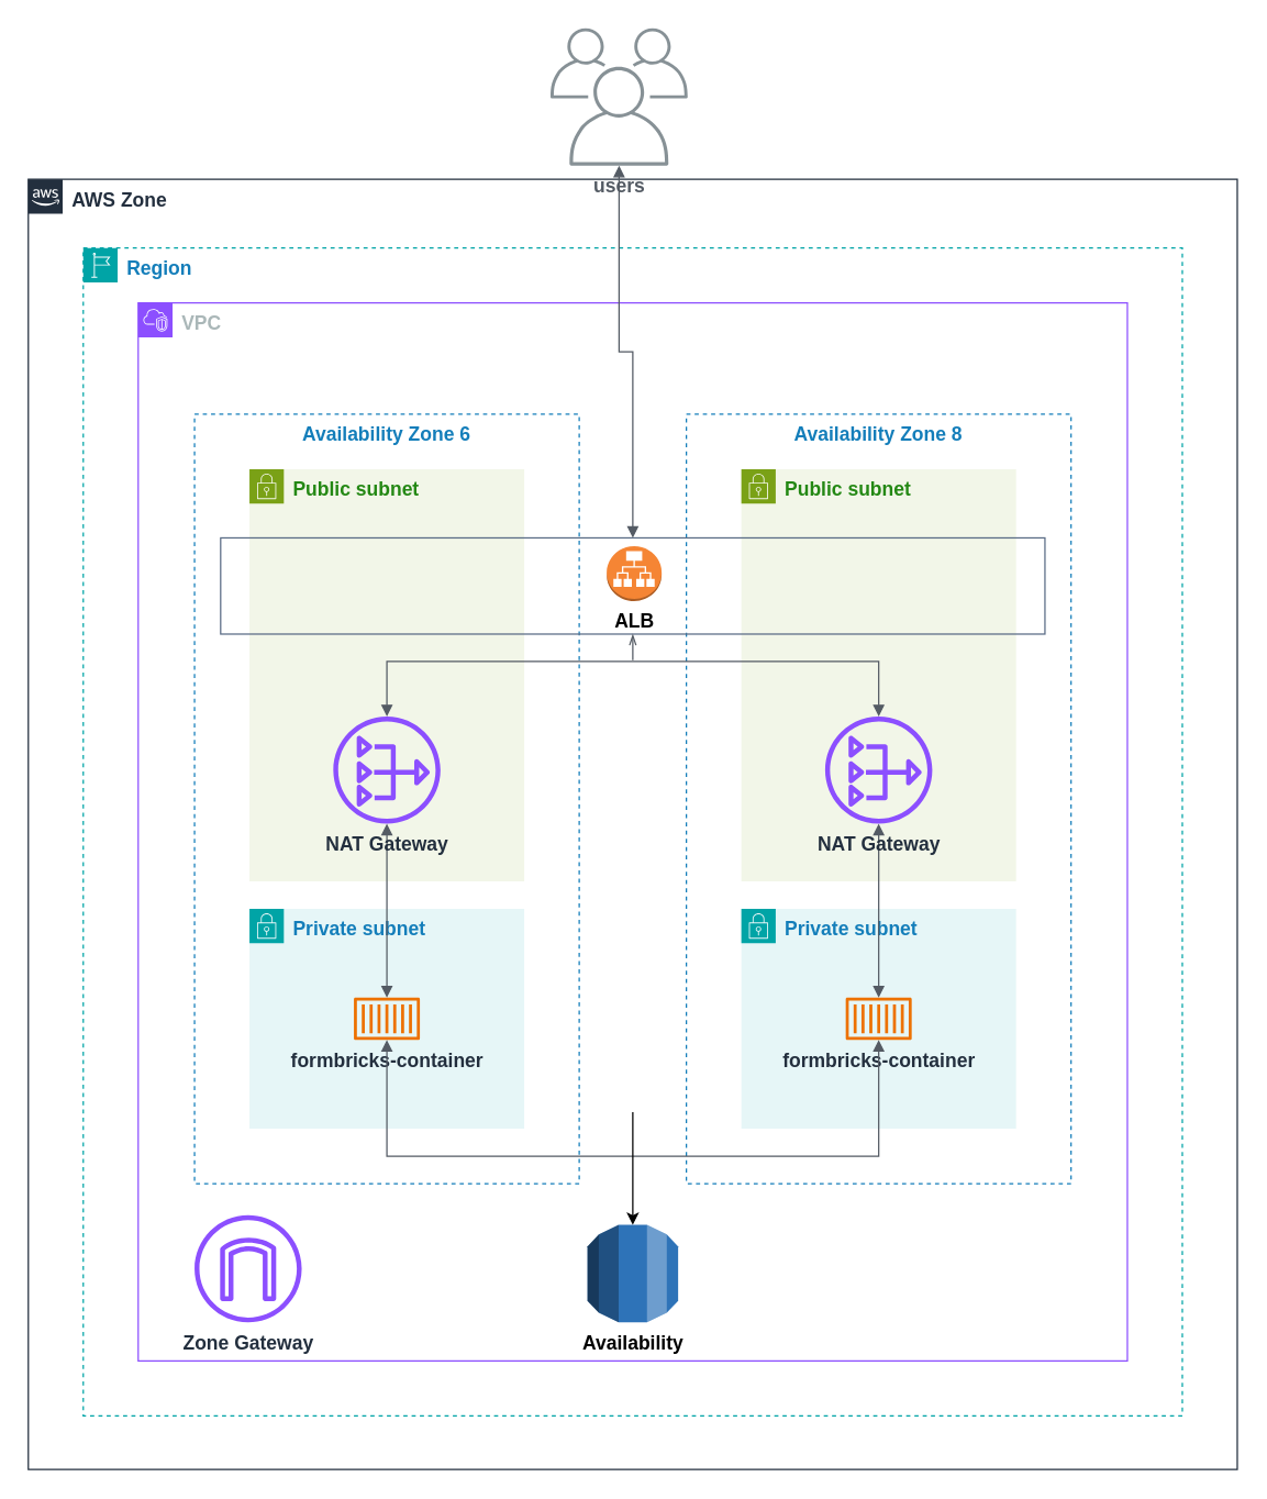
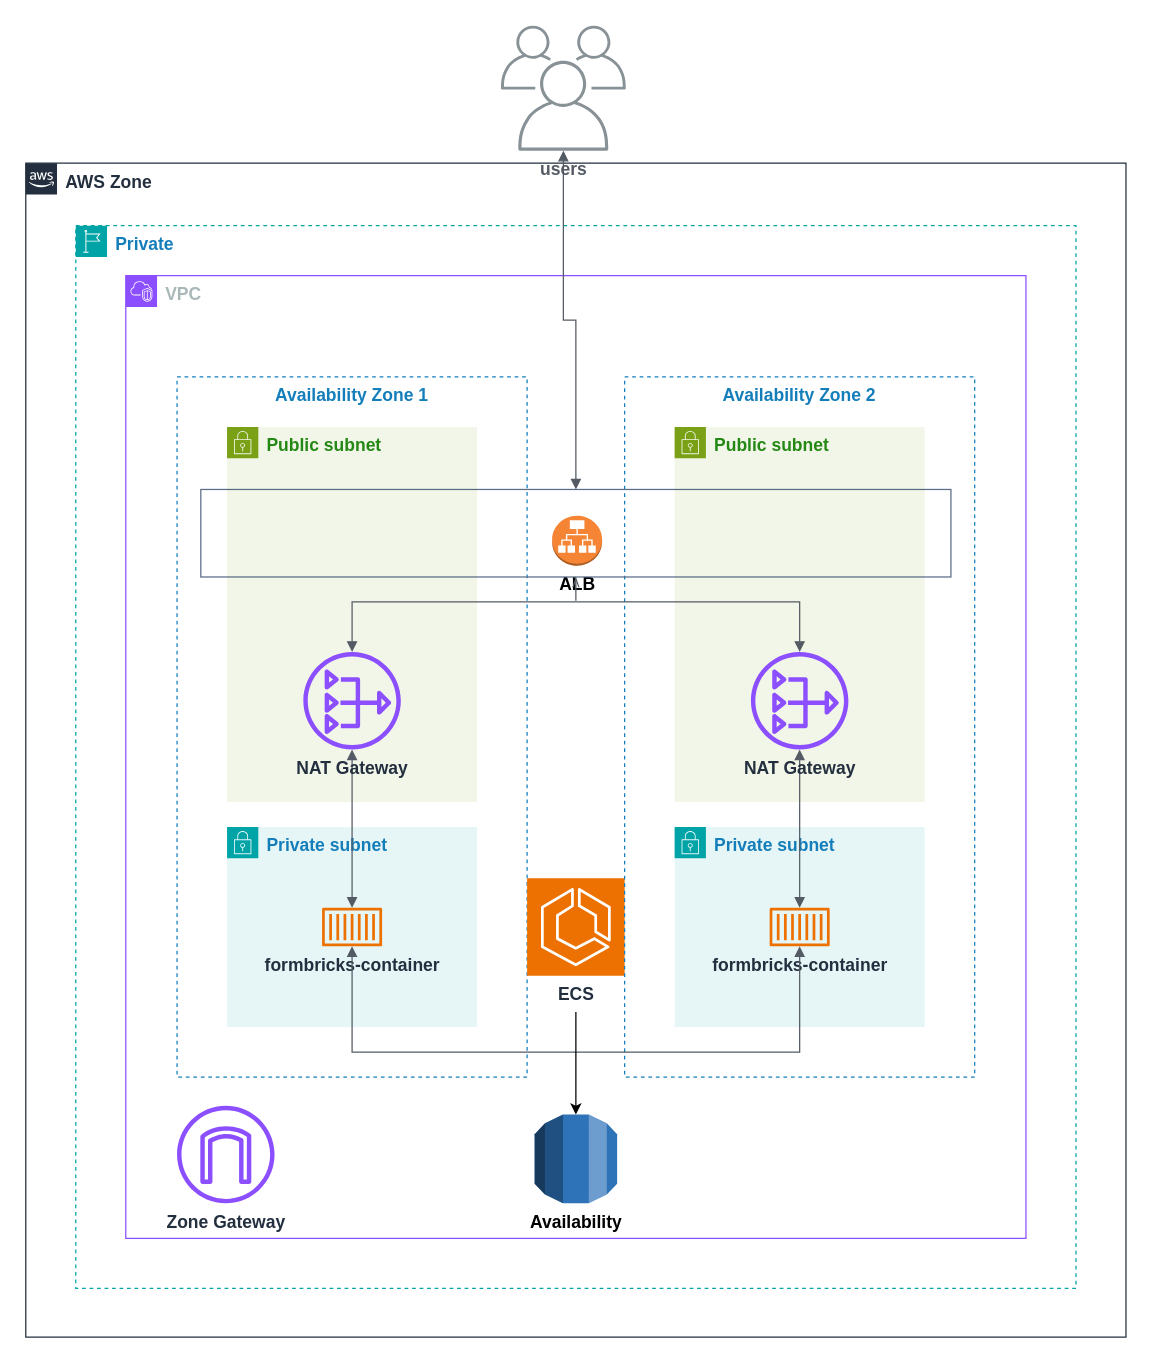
- <mxCell id="3" value="Region" style="points=[[0,0],[0.25,0],[0.5,0],[0.75,0],[1,0],[1,0.25],[1,0.5],[1,0.75],[1,1],[0.75,1],[0.5,1],[0.25,1],[0,1],[0,0.75],[0,0.5],[0,0.25]];outlineConnect=0;gradientColor=none;html=1;whiteSpace=wrap;fontSize=14;fontStyle=1;container=1;pointerEvents=0;collapsible=0;recursiveResize=0;shape=mxgraph.aws4.group;grIcon=mxgraph.aws4.group_region;strokeColor=#00A4A6;fillColor=none;verticalAlign=top;align=left;spacingLeft=30;fontColor=#147EBA;dashed=1;" vertex="1" parent="2"><mxGeometry x="40" y="50" width="800" height="850" as="geometry" /></mxCell>
+ <mxCell id="3" value="Private" style="points=[[0,0],[0.25,0],[0.5,0],[0.75,0],[1,0],[1,0.25],[1,0.5],[1,0.75],[1,1],[0.75,1],[0.5,1],[0.25,1],[0,1],[0,0.75],[0,0.5],[0,0.25]];outlineConnect=0;gradientColor=none;html=1;whiteSpace=wrap;fontSize=14;fontStyle=1;container=1;pointerEvents=0;collapsible=0;recursiveResize=0;shape=mxgraph.aws4.group;grIcon=mxgraph.aws4.group_region;strokeColor=#00A4A6;fillColor=none;verticalAlign=top;align=left;spacingLeft=30;fontColor=#147EBA;dashed=1;" vertex="1" parent="2"><mxGeometry x="40" y="50" width="800" height="850" as="geometry" /></mxCell>
- <mxCell id="6" value="Availability Zone 6" style="fillColor=none;strokeColor=#147EBA;dashed=1;verticalAlign=top;fontStyle=1;fontColor=#147EBA;whiteSpace=wrap;html=1;fontSize=14;" vertex="1" parent="5"><mxGeometry y="80" width="280" height="560" as="geometry" /></mxCell>
+ <mxCell id="6" value="Availability Zone 1" style="fillColor=none;strokeColor=#147EBA;dashed=1;verticalAlign=top;fontStyle=1;fontColor=#147EBA;whiteSpace=wrap;html=1;fontSize=14;" vertex="1" parent="5"><mxGeometry y="80" width="280" height="560" as="geometry" /></mxCell>
- <mxCell id="11" value="Availability Zone 8" style="fillColor=none;strokeColor=#147EBA;dashed=1;verticalAlign=top;fontStyle=1;fontColor=#147EBA;whiteSpace=wrap;html=1;fontSize=14;" vertex="1" parent="5"><mxGeometry x="358" y="80" width="280" height="560" as="geometry" /></mxCell>
+ <mxCell id="11" value="Availability Zone 2" style="fillColor=none;strokeColor=#147EBA;dashed=1;verticalAlign=top;fontStyle=1;fontColor=#147EBA;whiteSpace=wrap;html=1;fontSize=14;" vertex="1" parent="5"><mxGeometry x="358" y="80" width="280" height="560" as="geometry" /></mxCell>
- <mxCell id="15" value="ALB" style="outlineConnect=0;dashed=0;verticalLabelPosition=bottom;verticalAlign=top;align=center;html=1;shape=mxgraph.aws3.application_load_balancer;fillColor=#F58534;gradientColor=none;fontSize=14;fontStyle=1" vertex="1" parent="5"><mxGeometry x="300" y="176" width="40" height="40" as="geometry" /></mxCell>
+ <mxCell id="15" value="ALB" style="outlineConnect=0;dashed=0;verticalLabelPosition=bottom;verticalAlign=top;align=center;html=1;shape=mxgraph.aws3.application_load_balancer;fillColor=#F58534;gradientColor=none;fontSize=14;fontStyle=1" vertex="1" parent="5"><mxGeometry x="300" y="191" width="40" height="40" as="geometry" /></mxCell>
+ <mxCell id="10" value="ECS" style="sketch=0;points=[[0,0,0],[0.25,0,0],[0.5,0,0],[0.75,0,0],[1,0,0],[0,1,0],[0.25,1,0],[0.5,1,0],[0.75,1,0],[1,1,0],[0,0.25,0],[0,0.5,0],[0,0.75,0],[1,0.25,0],[1,0.5,0],[1,0.75,0]];outlineConnect=0;fontColor=#232F3E;fillColor=#ED7100;strokeColor=#ffffff;dashed=0;verticalLabelPosition=bottom;verticalAlign=top;align=center;html=1;fontSize=14;fontStyle=1;aspect=fixed;shape=mxgraph.aws4.resourceIcon;resIcon=mxgraph.aws4.ecs;" vertex="1" parent="5"><mxGeometry x="280" y="481" width="78" height="78" as="geometry" /></mxCell>
